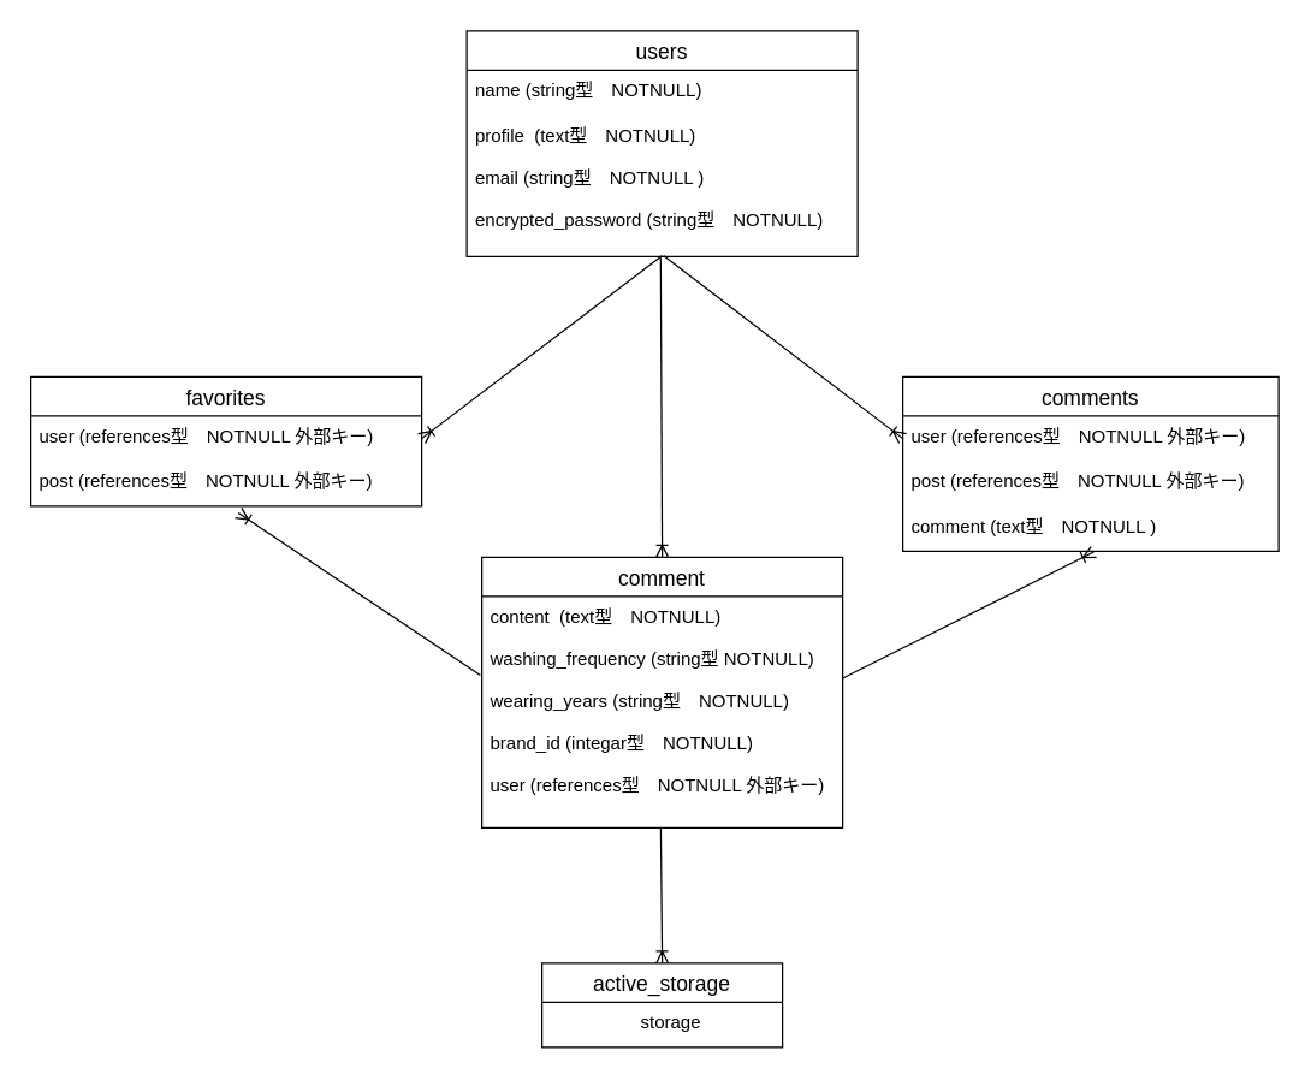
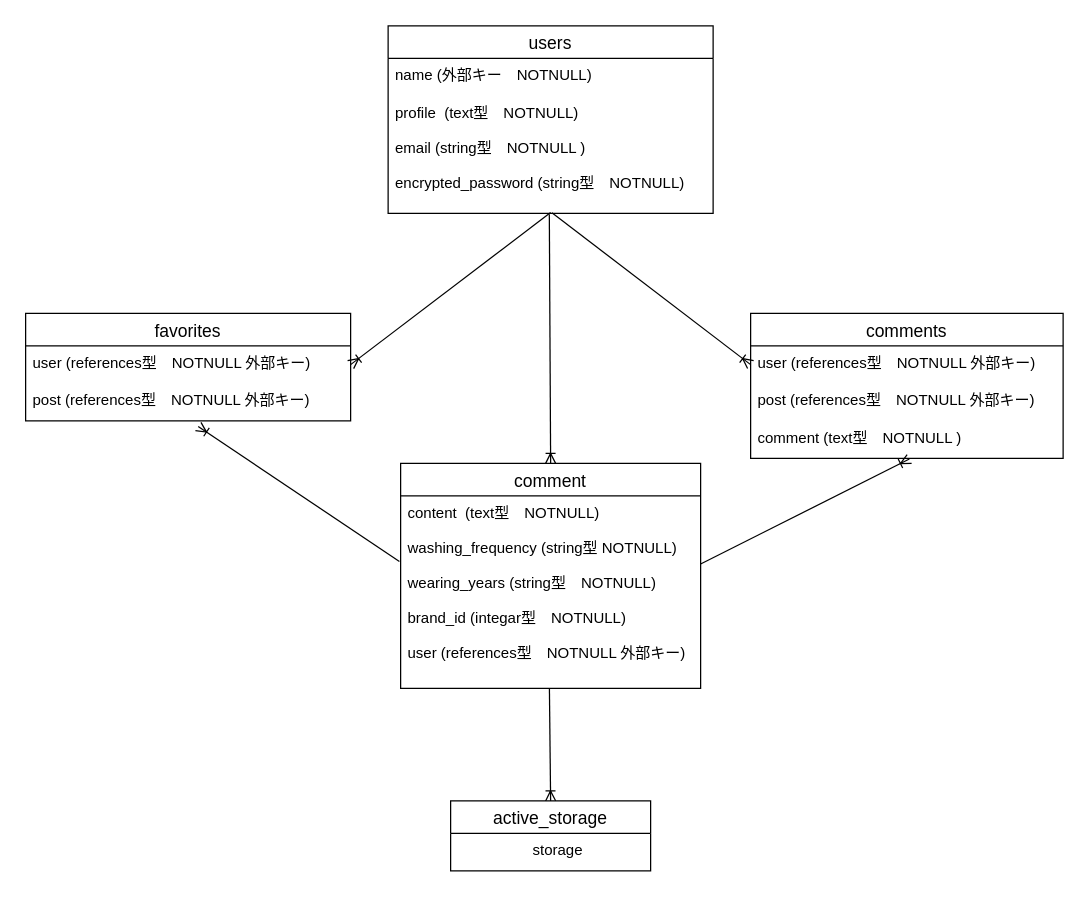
- <mxCell id="3" value="name (string型　NOTNULL)" style="text;strokeColor=none;fillColor=none;spacingLeft=4;spacingRight=4;overflow=hidden;rotatable=0;points=[[0,0.5],[1,0.5]];portConstraint=eastwest;fontSize=12;" parent="2" vertex="1"><mxGeometry y="26" width="260" height="30" as="geometry" /></mxCell>
+ <mxCell id="3" value="name (外部キー　NOTNULL)" style="text;strokeColor=none;fillColor=none;spacingLeft=4;spacingRight=4;overflow=hidden;rotatable=0;points=[[0,0.5],[1,0.5]];portConstraint=eastwest;fontSize=12;" parent="2" vertex="1"><mxGeometry y="26" width="260" height="30" as="geometry" /></mxCell>
